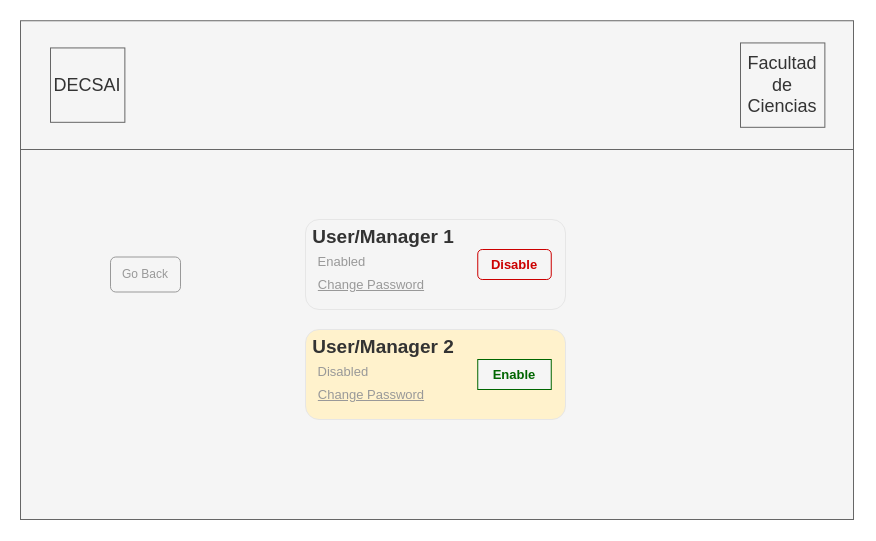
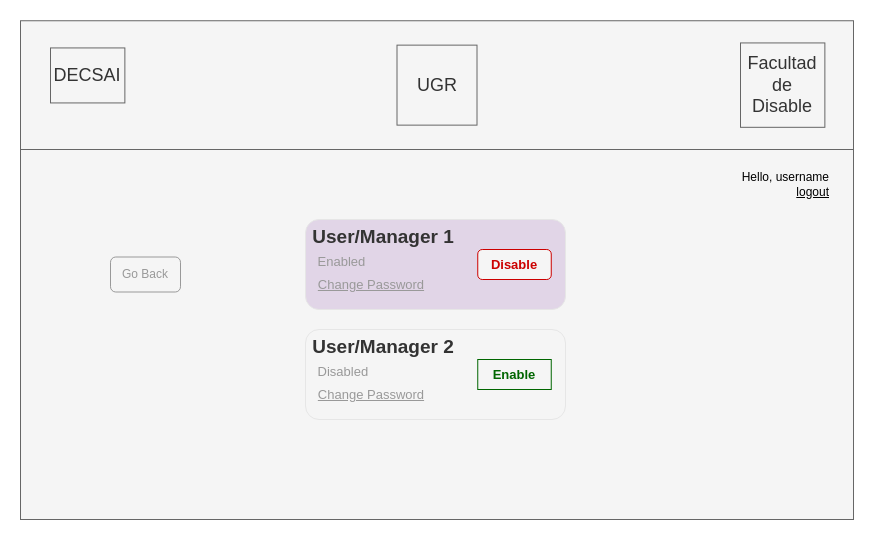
- <mxCell id="3" value="&lt;font style=&quot;font-size: 18px;&quot;&gt;DECSAI&lt;/font&gt;" style="whiteSpace=wrap;html=1;aspect=fixed;fillColor=#f5f5f5;fontColor=#333333;strokeColor=#666666;fontSize=18;" parent="1" vertex="1"><mxGeometry x="50" y="47.44" width="74.37" height="74.37" as="geometry" /></mxCell>
+ <mxCell id="3" value="&lt;font style=&quot;font-size: 18px;&quot;&gt;DECSAI&lt;/font&gt;" style="whiteSpace=wrap;html=1;aspect=fixed;fillColor=#f5f5f5;fontColor=#333333;strokeColor=#666666;fontSize=18;" parent="1" vertex="1"><mxGeometry x="50" y="47.44" width="74.37" height="55" as="geometry" /></mxCell>
+ <mxCell id="4" value="&lt;font style=&quot;font-size: 18px;&quot;&gt;UGR&lt;/font&gt;" style="whiteSpace=wrap;html=1;aspect=fixed;fillColor=#f5f5f5;fontColor=#333333;strokeColor=#666666;fontSize=18;" parent="1" vertex="1"><mxGeometry x="396.5" y="44.63" width="80" height="80" as="geometry" /></mxCell>
- <mxCell id="5" value="&lt;font style=&quot;font-size: 18px;&quot;&gt;Facultad de Ciencias&lt;/font&gt;" style="whiteSpace=wrap;html=1;aspect=fixed;fillColor=#f5f5f5;fontColor=#333333;strokeColor=#666666;" parent="1" vertex="1"><mxGeometry x="740" y="42.44" width="84.37" height="84.37" as="geometry" /></mxCell>
+ <mxCell id="5" value="&lt;font style=&quot;font-size: 18px;&quot;&gt;Facultad de Disable&lt;/font&gt;" style="whiteSpace=wrap;html=1;aspect=fixed;fillColor=#f5f5f5;fontColor=#333333;strokeColor=#666666;" parent="1" vertex="1"><mxGeometry x="740" y="42.44" width="84.37" height="84.37" as="geometry" /></mxCell>
+ <mxCell id="7" value="&lt;font color=&quot;#000000&quot;&gt;Hello, username&lt;br&gt;&lt;div style=&quot;&quot;&gt;&lt;span style=&quot;background-color: initial;&quot;&gt;&lt;u&gt;logout&lt;/u&gt;&lt;/span&gt;&lt;/div&gt;&lt;/font&gt;" style="text;html=1;strokeColor=none;fillColor=none;align=right;verticalAlign=middle;whiteSpace=wrap;rounded=0;" parent="1" vertex="1"><mxGeometry x="731.37" y="169" width="100" height="30" as="geometry" /></mxCell>
- <mxCell id="13" value="&amp;nbsp;User/Manager 1&lt;br&gt;&amp;nbsp; &lt;span style=&quot;font-weight: normal;&quot;&gt;&lt;font color=&quot;#999999&quot; style=&quot;font-size: 13px;&quot;&gt;Enabled&lt;br&gt;&amp;nbsp; &amp;nbsp;&lt;u&gt;Change Password&lt;/u&gt;&lt;br&gt;&lt;/font&gt;&lt;/span&gt;" style="rounded=1;whiteSpace=wrap;html=1;strokeColor=#E6E6E6;fontColor=#333333;fillColor=#f5f5f5;fontStyle=1;fontSize=19;align=left;verticalAlign=top;" parent="1" vertex="1"><mxGeometry x="305" y="219" width="260" height="90" as="geometry" /></mxCell>
+ <mxCell id="13" value="&amp;nbsp;User/Manager 1&lt;br&gt;&amp;nbsp; &lt;span style=&quot;font-weight: normal;&quot;&gt;&lt;font color=&quot;#999999&quot; style=&quot;font-size: 13px;&quot;&gt;Enabled&lt;br&gt;&amp;nbsp; &amp;nbsp;&lt;u&gt;Change Password&lt;/u&gt;&lt;br&gt;&lt;/font&gt;&lt;/span&gt;" style="rounded=1;whiteSpace=wrap;html=1;strokeColor=#E6E6E6;fontColor=#333333;fillColor=#e1d5e7;fontStyle=1;fontSize=19;align=left;verticalAlign=top;" parent="1" vertex="1"><mxGeometry x="305" y="219" width="260" height="90" as="geometry" /></mxCell>
- <mxCell id="10" value="&amp;nbsp;User/Manager 2&lt;br&gt;&amp;nbsp; &lt;span style=&quot;font-weight: normal;&quot;&gt;&lt;font color=&quot;#999999&quot; style=&quot;font-size: 13px;&quot;&gt;Disabled&lt;br&gt;&amp;nbsp; &amp;nbsp;&lt;u&gt;Change Password&lt;/u&gt;&lt;br&gt;&lt;/font&gt;&lt;/span&gt;" style="rounded=1;whiteSpace=wrap;html=1;strokeColor=#E6E6E6;fontColor=#333333;fillColor=#fff2cc;fontStyle=1;fontSize=19;align=left;verticalAlign=top;" parent="1" vertex="1"><mxGeometry x="305" y="329" width="260" height="90" as="geometry" /></mxCell>
+ <mxCell id="10" value="&amp;nbsp;User/Manager 2&lt;br&gt;&amp;nbsp; &lt;span style=&quot;font-weight: normal;&quot;&gt;&lt;font color=&quot;#999999&quot; style=&quot;font-size: 13px;&quot;&gt;Disabled&lt;br&gt;&amp;nbsp; &amp;nbsp;&lt;u&gt;Change Password&lt;/u&gt;&lt;br&gt;&lt;/font&gt;&lt;/span&gt;" style="rounded=1;whiteSpace=wrap;html=1;strokeColor=#E6E6E6;fontColor=#333333;fillColor=#f5f5f5;fontStyle=1;fontSize=19;align=left;verticalAlign=top;" parent="1" vertex="1"><mxGeometry x="305" y="329" width="260" height="90" as="geometry" /></mxCell>
